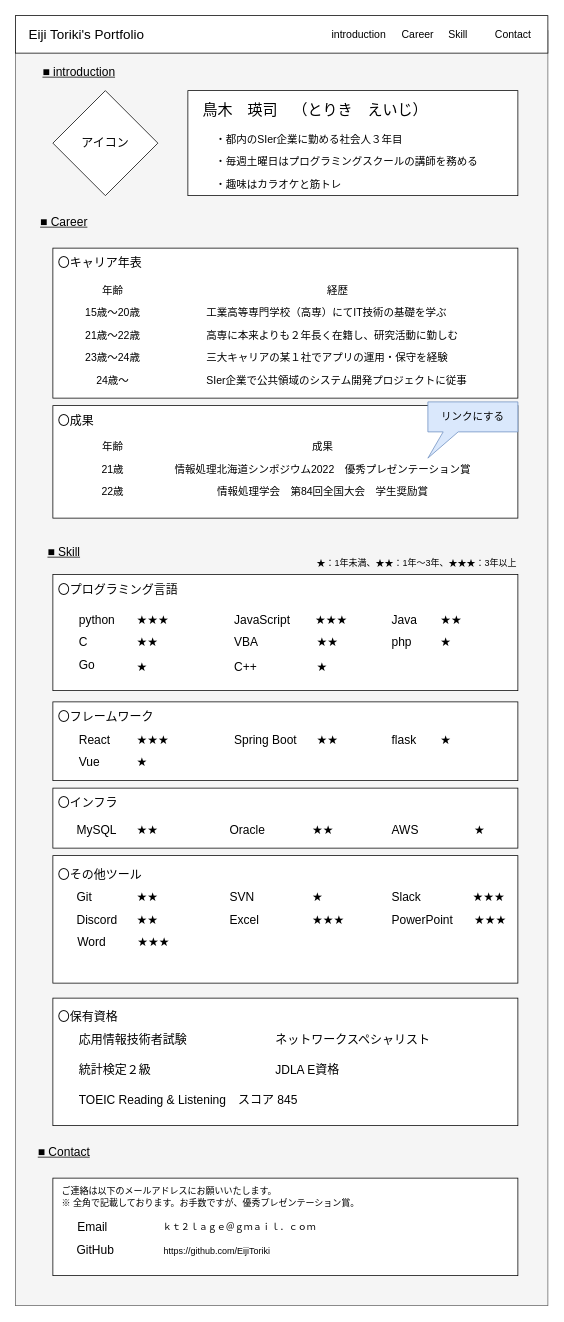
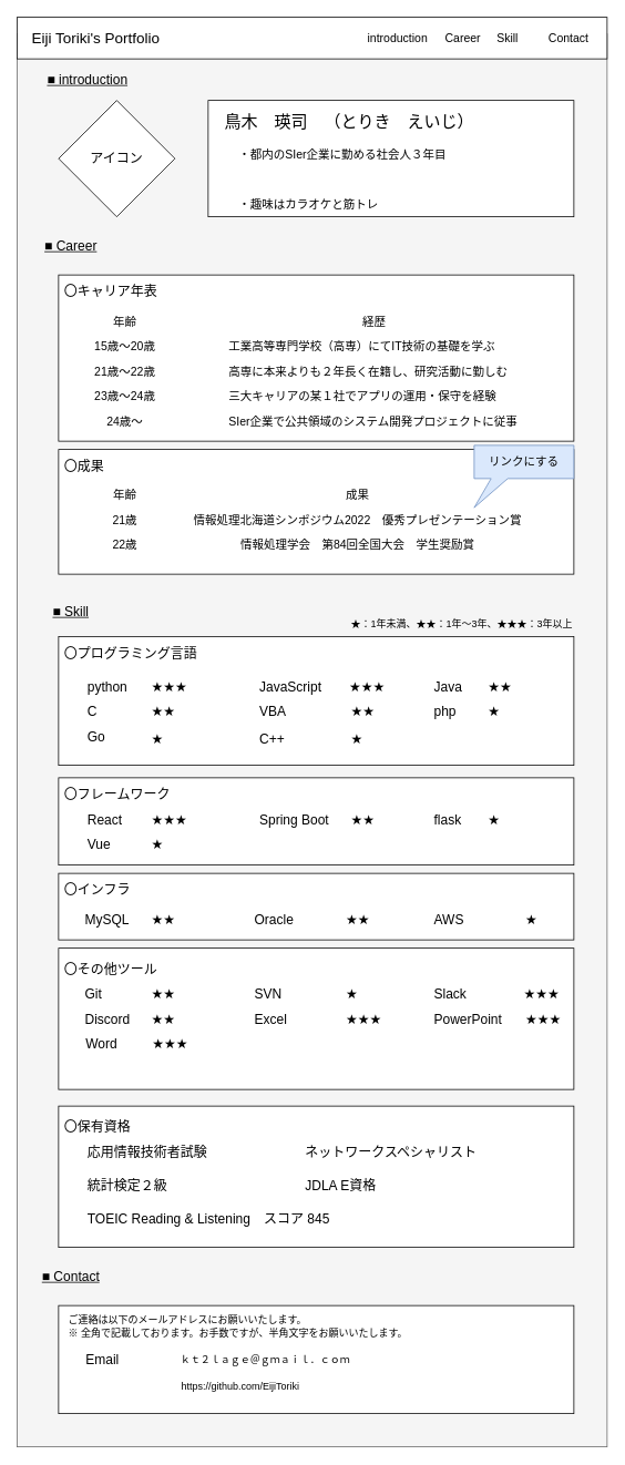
- <mxCell id="12" value="・毎週土曜日はプログラミングスクールの講師を務める" style="text;html=1;strokeColor=none;fillColor=none;align=left;verticalAlign=middle;whiteSpace=wrap;rounded=0;fontSize=14;" vertex="1" parent="1"><mxGeometry x="285" y="200" width="400" height="30" as="geometry" /></mxCell>
- <mxCell id="103" value="&lt;div style=&quot;&quot;&gt;&lt;span style=&quot;background-color: initial;&quot;&gt;ご連絡は以下のメールアドレスにお願いいたします。&lt;/span&gt;&lt;/div&gt;&lt;div style=&quot;&quot;&gt;&lt;span style=&quot;background-color: initial;&quot;&gt;※ 全角で記載しております。お手数ですが、優秀プレゼンテーション賞。&lt;/span&gt;&lt;/div&gt;" style="text;html=1;strokeColor=none;fillColor=none;align=left;verticalAlign=middle;whiteSpace=wrap;rounded=0;fontSize=12;" vertex="1" parent="1"><mxGeometry x="80" y="1580" width="428.75" height="30" as="geometry" /></mxCell>
+ <mxCell id="103" value="&lt;div style=&quot;&quot;&gt;&lt;span style=&quot;background-color: initial;&quot;&gt;ご連絡は以下のメールアドレスにお願いいたします。&lt;/span&gt;&lt;/div&gt;&lt;div style=&quot;&quot;&gt;&lt;span style=&quot;background-color: initial;&quot;&gt;※ 全角で記載しております。お手数ですが、半角文字をお願いいたします。&lt;/span&gt;&lt;/div&gt;" style="text;html=1;strokeColor=none;fillColor=none;align=left;verticalAlign=middle;whiteSpace=wrap;rounded=0;fontSize=12;" vertex="1" parent="1"><mxGeometry x="80" y="1580" width="428.75" height="30" as="geometry" /></mxCell>
- <mxCell id="101" value="GitHub" style="text;html=1;strokeColor=none;fillColor=none;align=left;verticalAlign=middle;whiteSpace=wrap;rounded=0;fontSize=16;" vertex="1" parent="1"><mxGeometry x="100" y="1650" width="77.5" height="30" as="geometry" /></mxCell>
